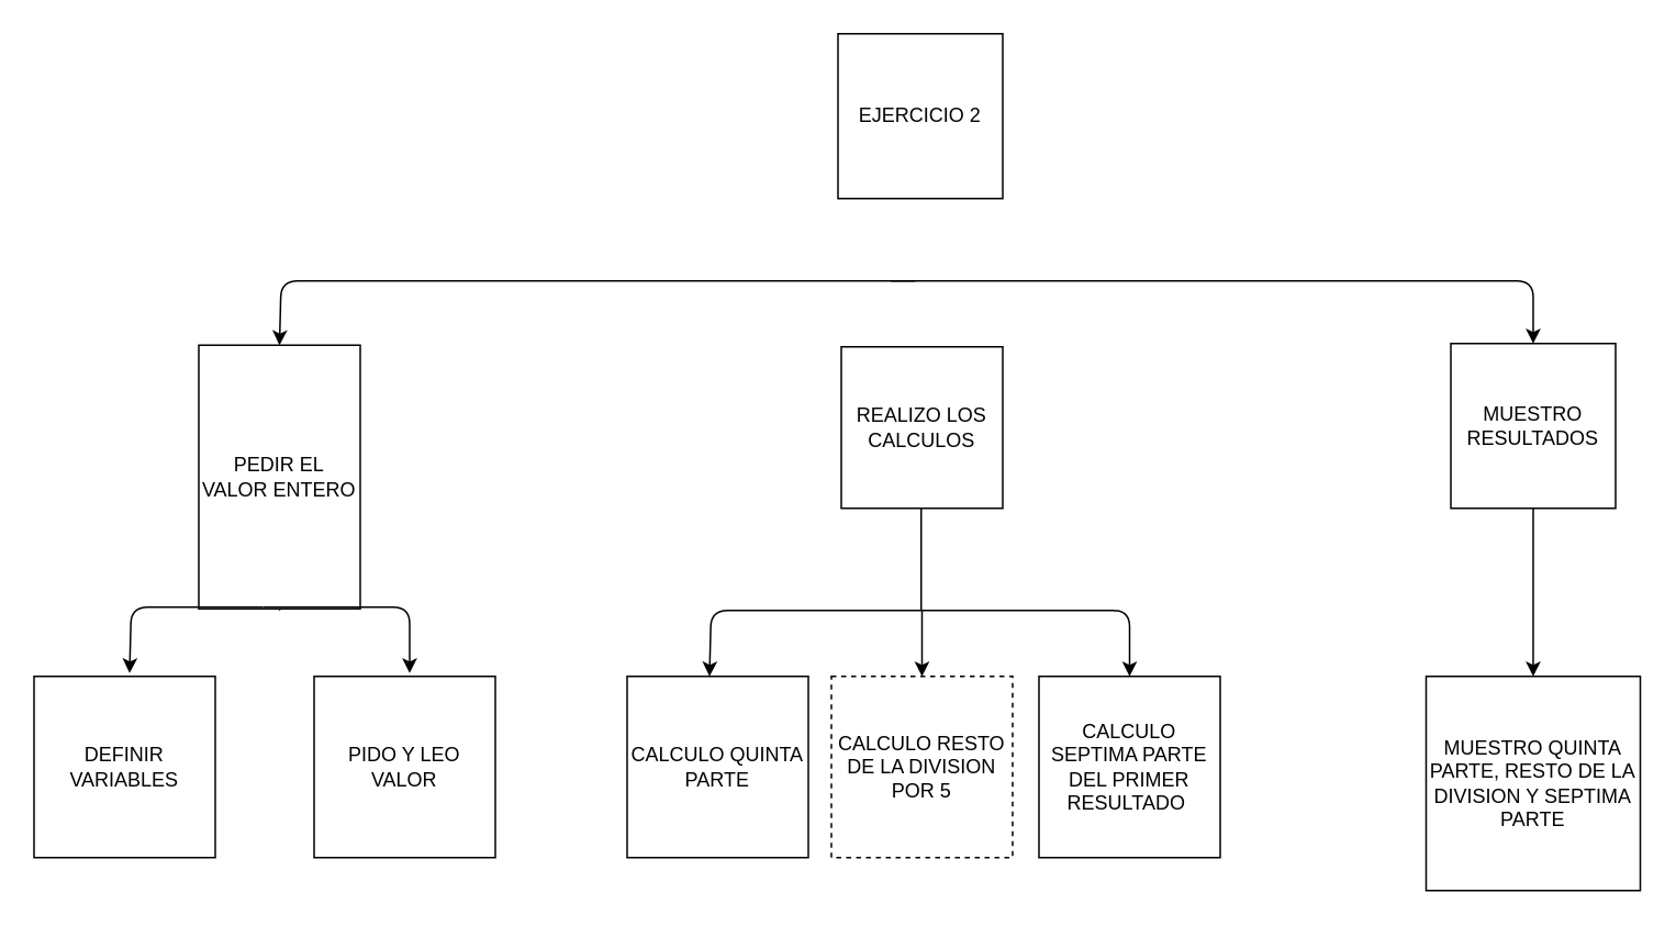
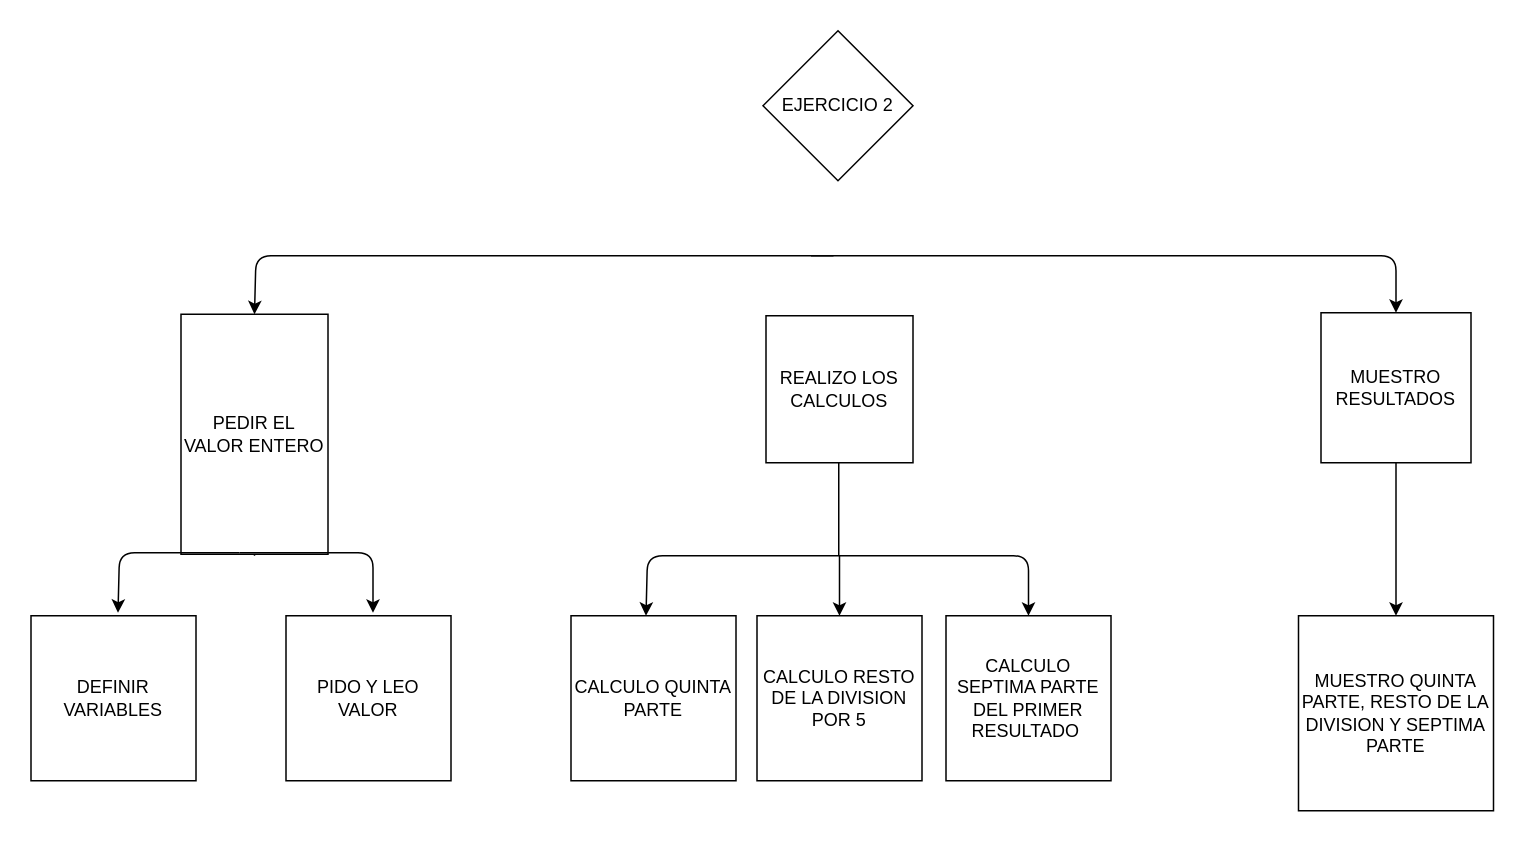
- <mxCell id="4" value="EJERCICIO 2" style="whiteSpace=wrap;html=1;aspect=fixed;" parent="1" vertex="1"><mxGeometry x="508" y="20" width="100" height="100" as="geometry" /></mxCell>
+ <mxCell id="4" value="EJERCICIO 2" style="rhombus;whiteSpace=wrap;html=1;aspect=fixed;" parent="1" vertex="1"><mxGeometry x="508" y="20" width="100" height="100" as="geometry" /></mxCell>
- <mxCell id="16" value="CALCULO RESTO DE LA DIVISION POR 5" style="whiteSpace=wrap;html=1;aspect=fixed;dashed=1;" parent="1" vertex="1"><mxGeometry x="504" y="410" width="110" height="110" as="geometry" /></mxCell>
+ <mxCell id="16" value="CALCULO RESTO DE LA DIVISION POR 5" style="whiteSpace=wrap;html=1;aspect=fixed;" parent="1" vertex="1"><mxGeometry x="504" y="410" width="110" height="110" as="geometry" /></mxCell>
